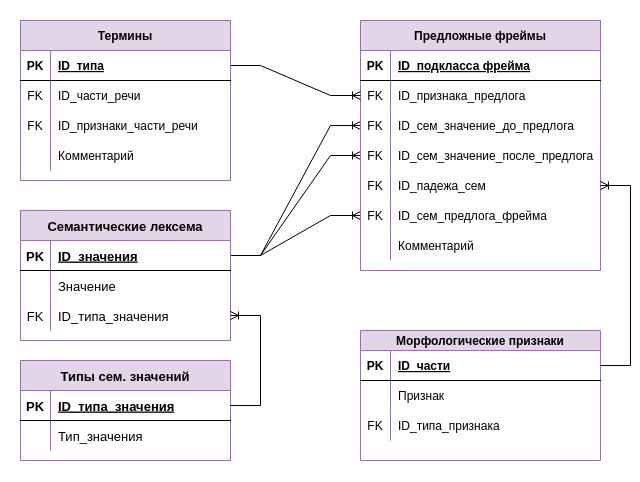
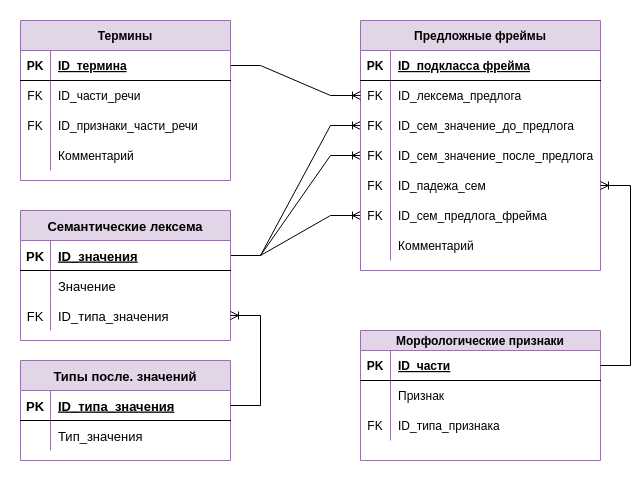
- <mxCell id="60" value="ID_типа" style="shape=partialRectangle;connectable=0;fillColor=none;top=0;left=0;bottom=0;right=0;align=left;spacingLeft=6;fontStyle=5;overflow=hidden;" vertex="1" parent="58"><mxGeometry x="30" width="180" height="30" as="geometry"><mxRectangle width="180" height="30" as="alternateBounds" /></mxGeometry></mxCell>
+ <mxCell id="60" value="ID_термина" style="shape=partialRectangle;connectable=0;fillColor=none;top=0;left=0;bottom=0;right=0;align=left;spacingLeft=6;fontStyle=5;overflow=hidden;" vertex="1" parent="58"><mxGeometry x="30" width="180" height="30" as="geometry"><mxRectangle width="180" height="30" as="alternateBounds" /></mxGeometry></mxCell>
- <mxCell id="11" value="ID_признака_предлога" style="shape=partialRectangle;connectable=0;fillColor=none;top=0;left=0;bottom=0;right=0;align=left;spacingLeft=6;overflow=hidden;" parent="9" vertex="1"><mxGeometry x="30" width="210" height="30" as="geometry"><mxRectangle width="210" height="30" as="alternateBounds" /></mxGeometry></mxCell>
+ <mxCell id="11" value="ID_лексема_предлога" style="shape=partialRectangle;connectable=0;fillColor=none;top=0;left=0;bottom=0;right=0;align=left;spacingLeft=6;overflow=hidden;" parent="9" vertex="1"><mxGeometry x="30" width="210" height="30" as="geometry"><mxRectangle width="210" height="30" as="alternateBounds" /></mxGeometry></mxCell>
- <mxCell id="37" value="Типы сем. значений" style="shape=table;startSize=30;container=1;collapsible=1;childLayout=tableLayout;fixedRows=1;rowLines=0;fontStyle=1;align=center;resizeLast=1;fillColor=#e1d5e7;strokeColor=#9673a6;fontSize=13;" parent="1" vertex="1"><mxGeometry x="20" y="360" width="210" height="100" as="geometry" /></mxCell>
+ <mxCell id="37" value="Типы после. значений" style="shape=table;startSize=30;container=1;collapsible=1;childLayout=tableLayout;fixedRows=1;rowLines=0;fontStyle=1;align=center;resizeLast=1;fillColor=#e1d5e7;strokeColor=#9673a6;fontSize=13;" parent="1" vertex="1"><mxGeometry x="20" y="360" width="210" height="100" as="geometry" /></mxCell>
